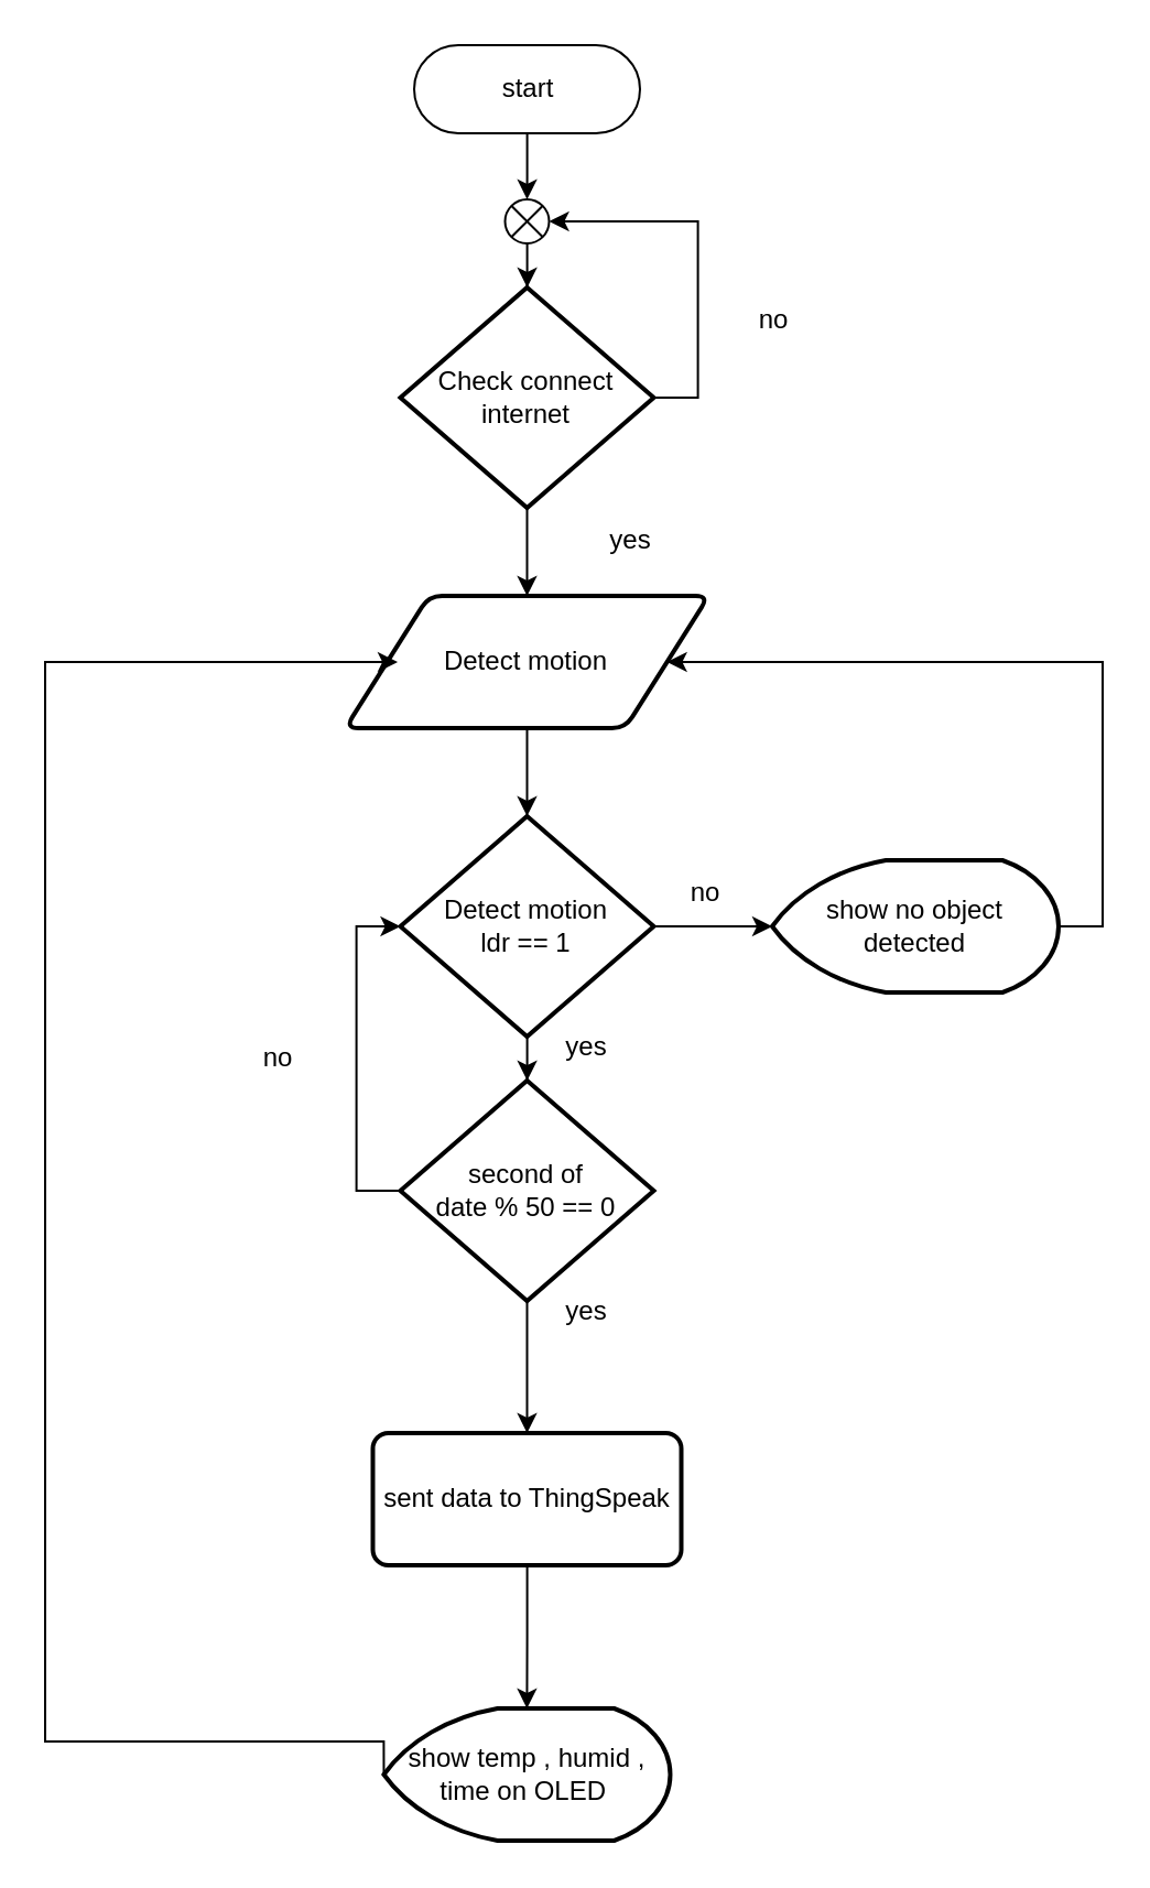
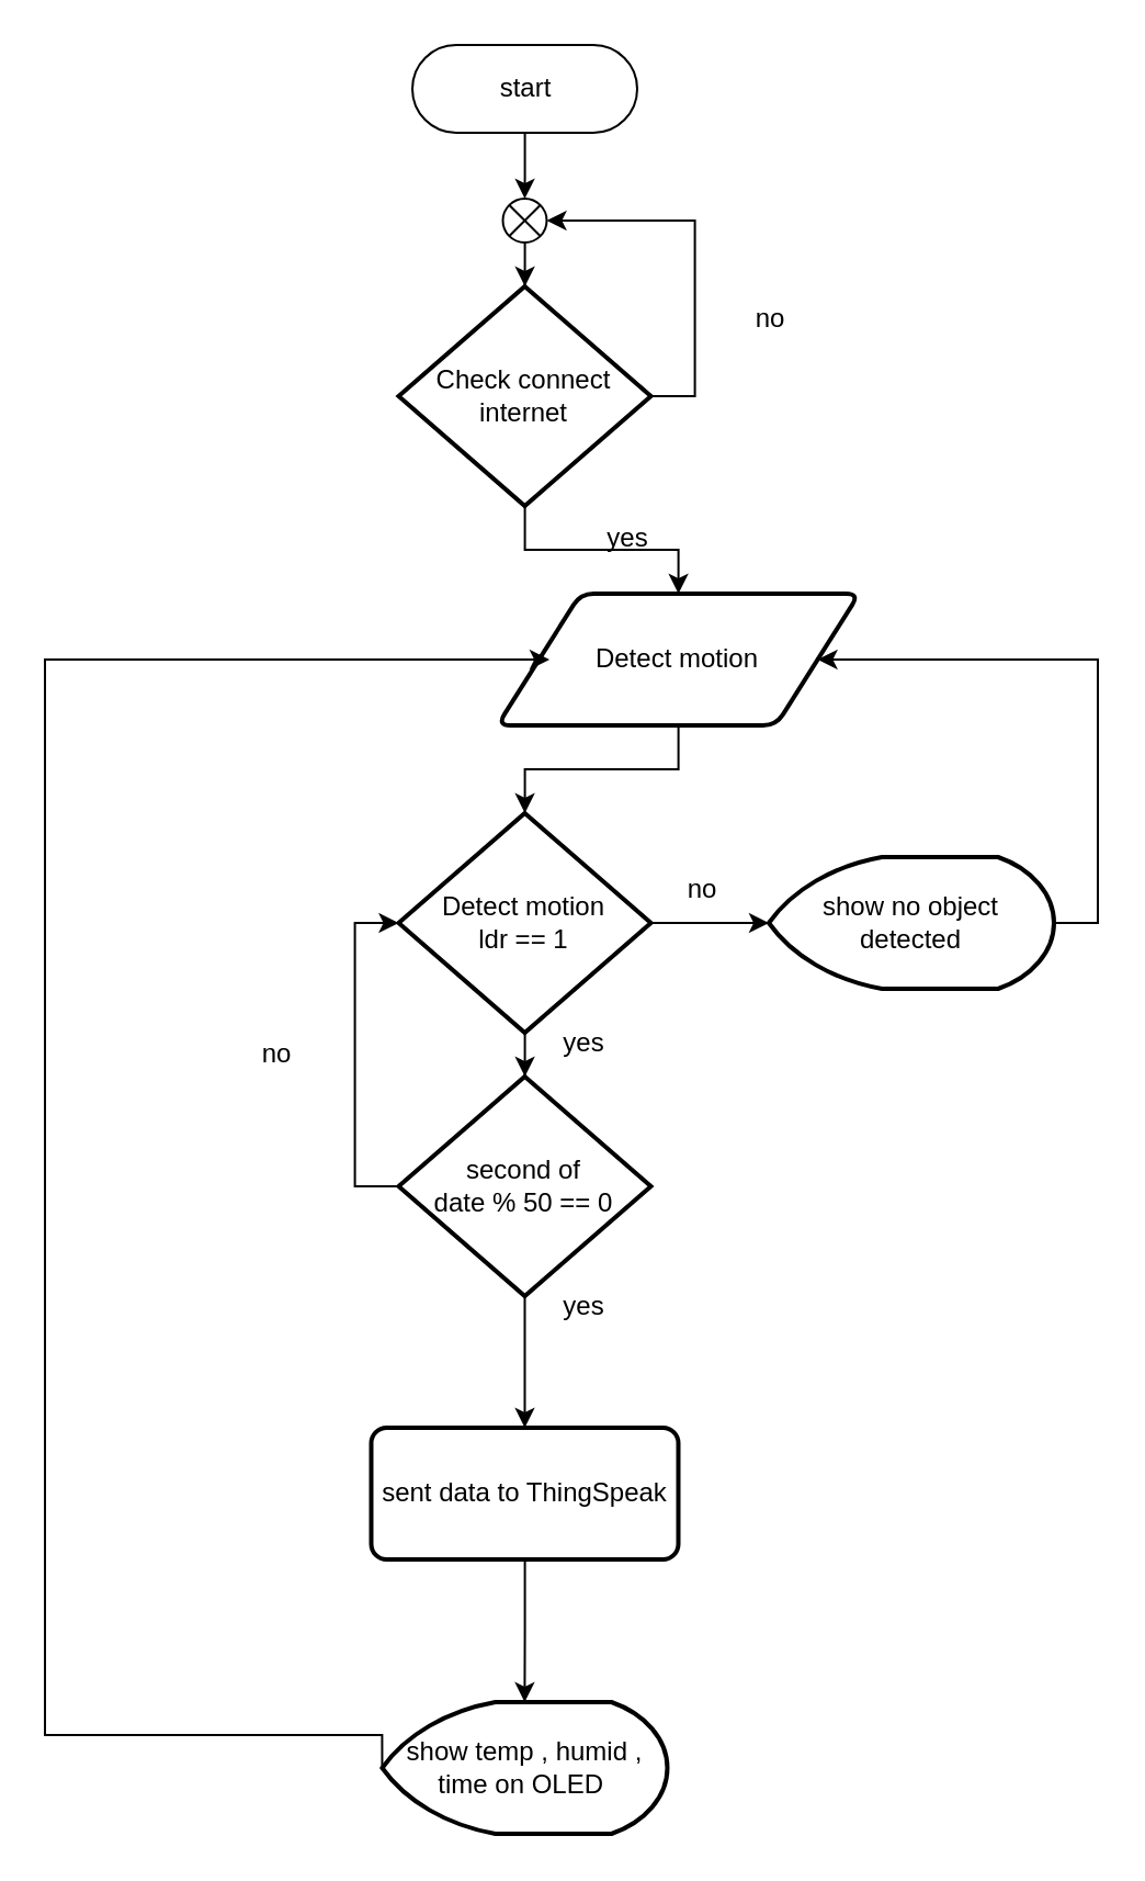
- <mxCell id="7" value="Detect motion" style="shape=parallelogram;html=1;strokeWidth=2;perimeter=parallelogramPerimeter;whiteSpace=wrap;rounded=1;arcSize=12;size=0.23;" parent="1" vertex="1"><mxGeometry x="156.25" y="270" width="165" height="60" as="geometry" /></mxCell>
+ <mxCell id="7" value="Detect motion" style="shape=parallelogram;html=1;strokeWidth=2;perimeter=parallelogramPerimeter;whiteSpace=wrap;rounded=1;arcSize=12;size=0.23;" parent="1" vertex="1"><mxGeometry x="226.25" y="270" width="165" height="60" as="geometry" /></mxCell>
